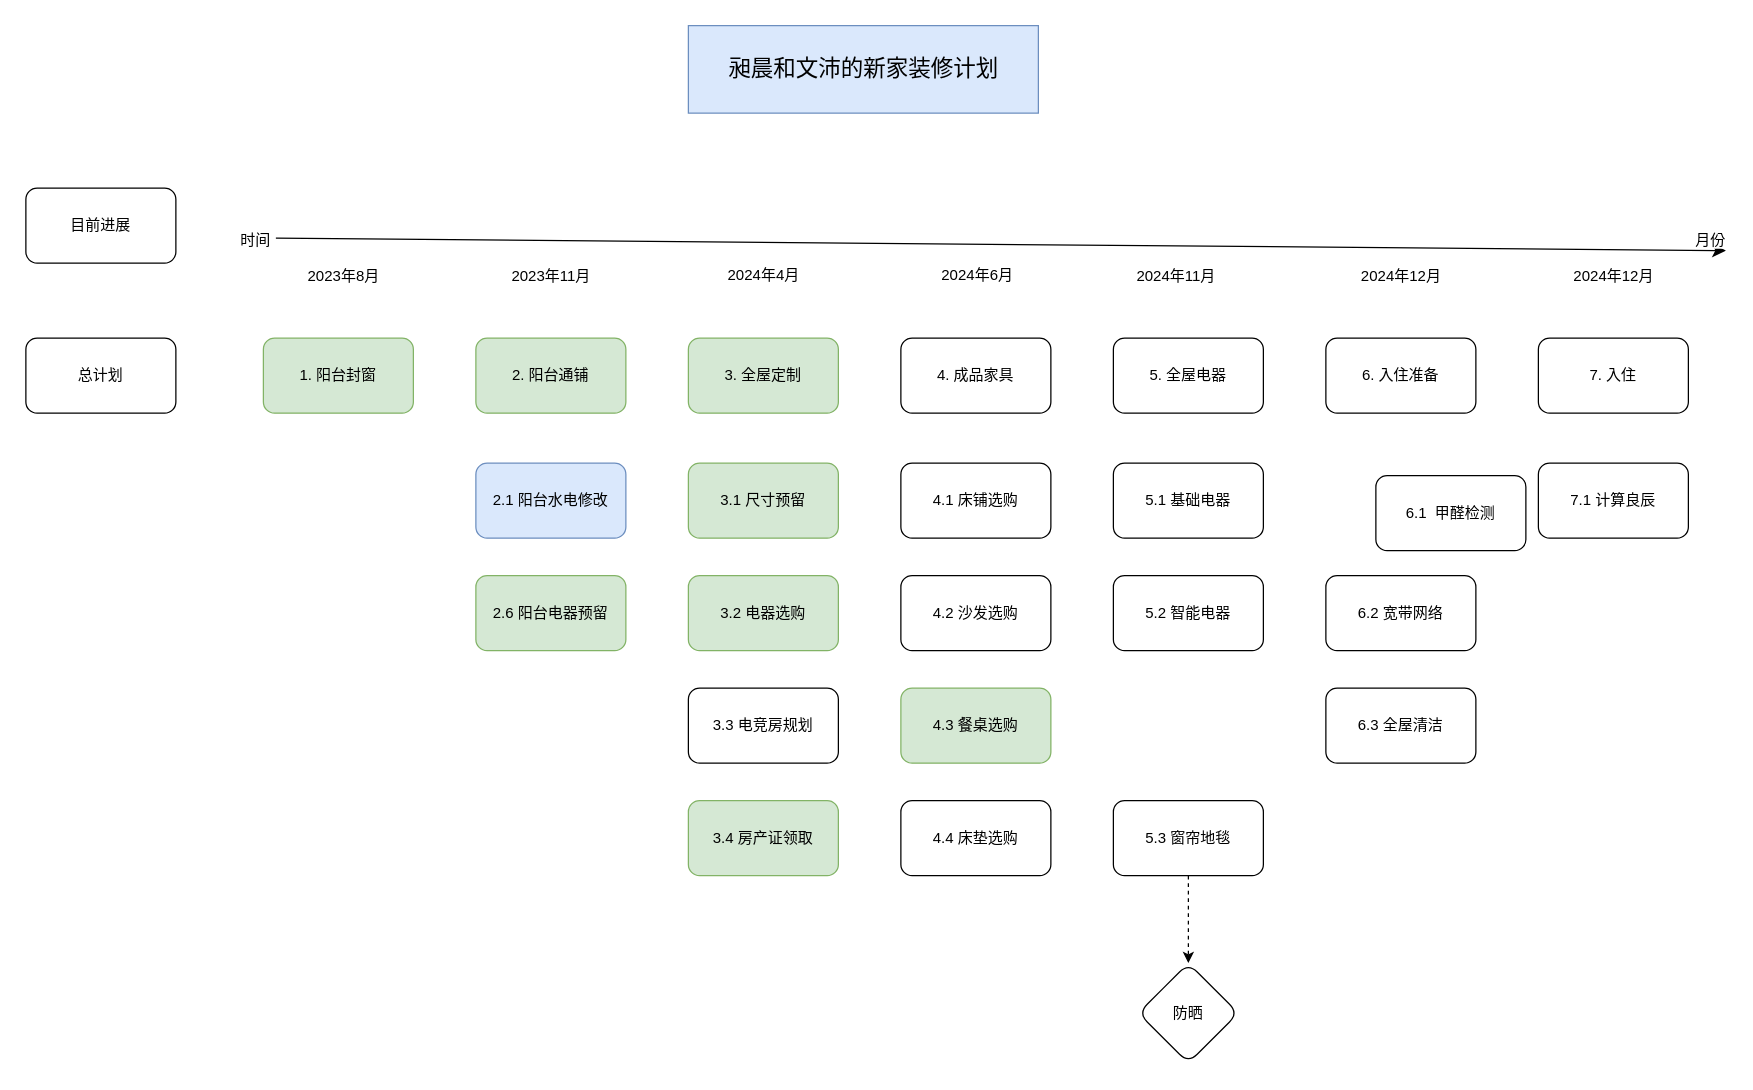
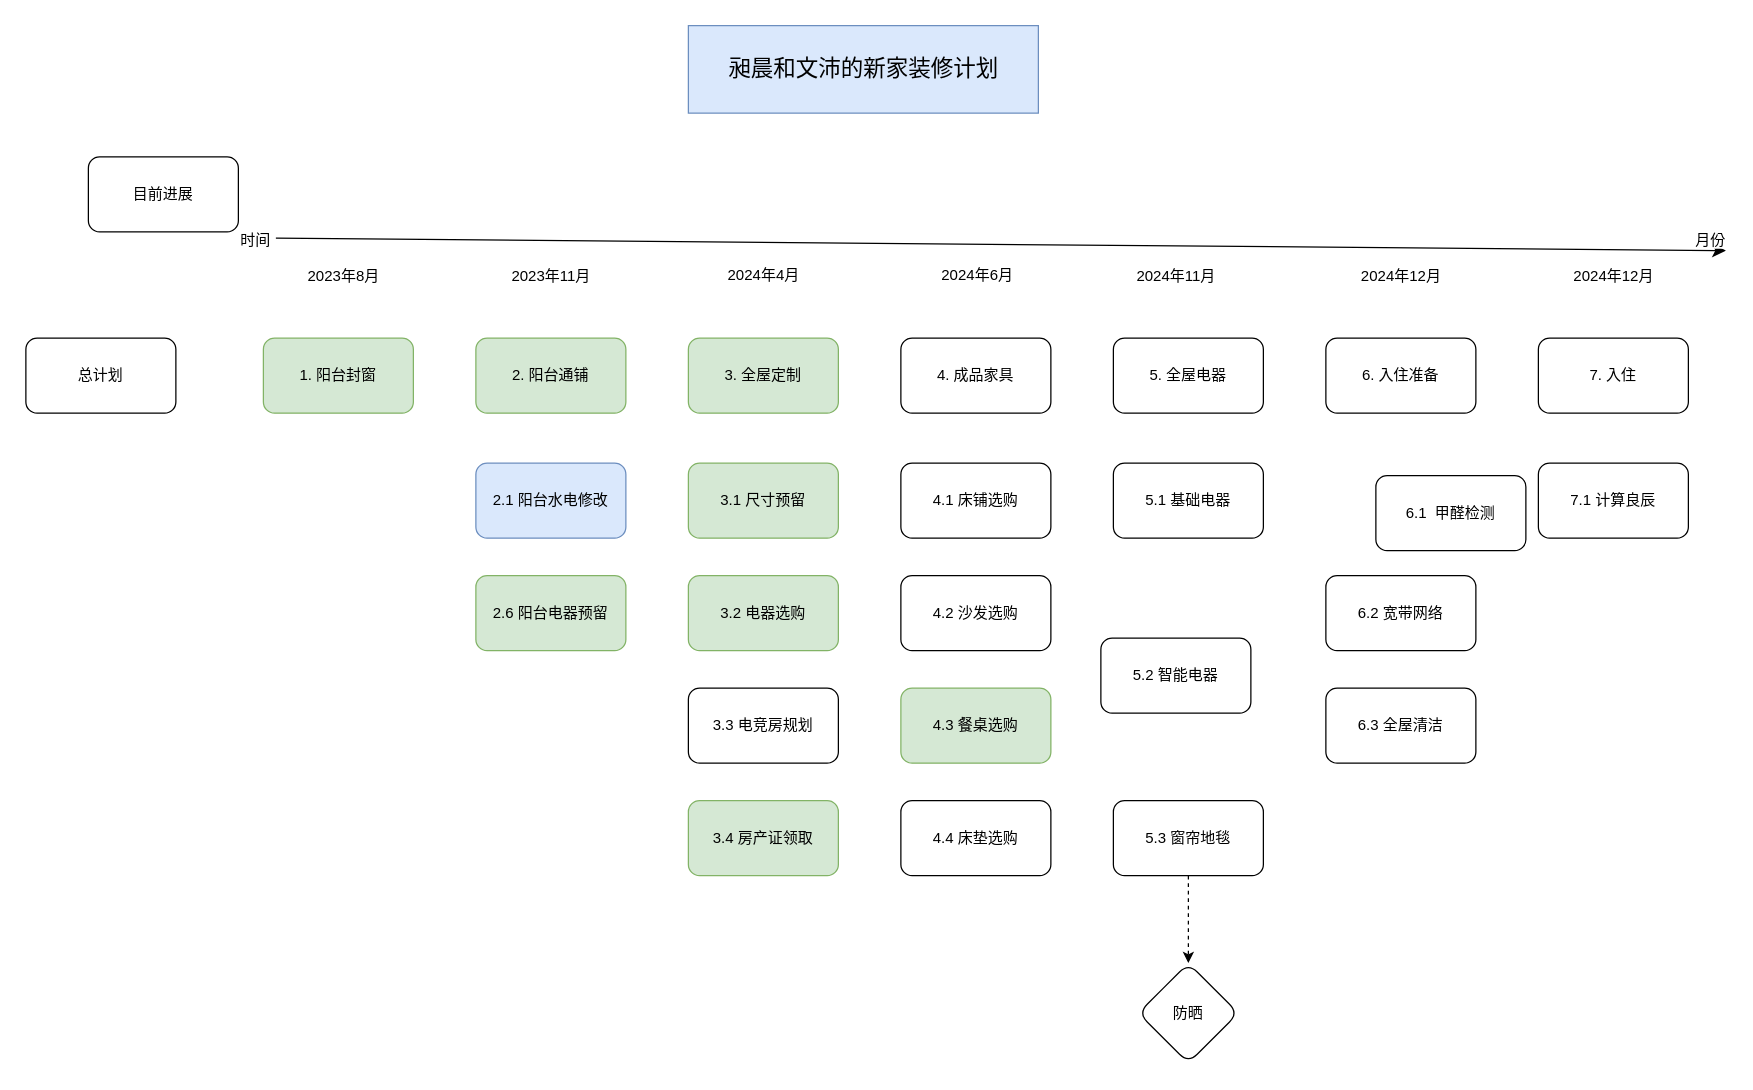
- <mxCell id="3" value="目前进展" style="rounded=1;whiteSpace=wrap;html=1;" parent="1" vertex="1"><mxGeometry x="20" y="150" width="120" height="60" as="geometry" /></mxCell>
+ <mxCell id="3" value="目前进展" style="rounded=1;whiteSpace=wrap;html=1;" parent="1" vertex="1"><mxGeometry x="70" y="125" width="120" height="60" as="geometry" /></mxCell>
- <mxCell id="20" value="5.2 智能电器" style="rounded=1;whiteSpace=wrap;html=1;" parent="1" vertex="1"><mxGeometry x="890" y="460" width="120" height="60" as="geometry" /></mxCell>
+ <mxCell id="20" value="5.2 智能电器" style="rounded=1;whiteSpace=wrap;html=1;" parent="1" vertex="1"><mxGeometry x="880" y="510" width="120" height="60" as="geometry" /></mxCell>
